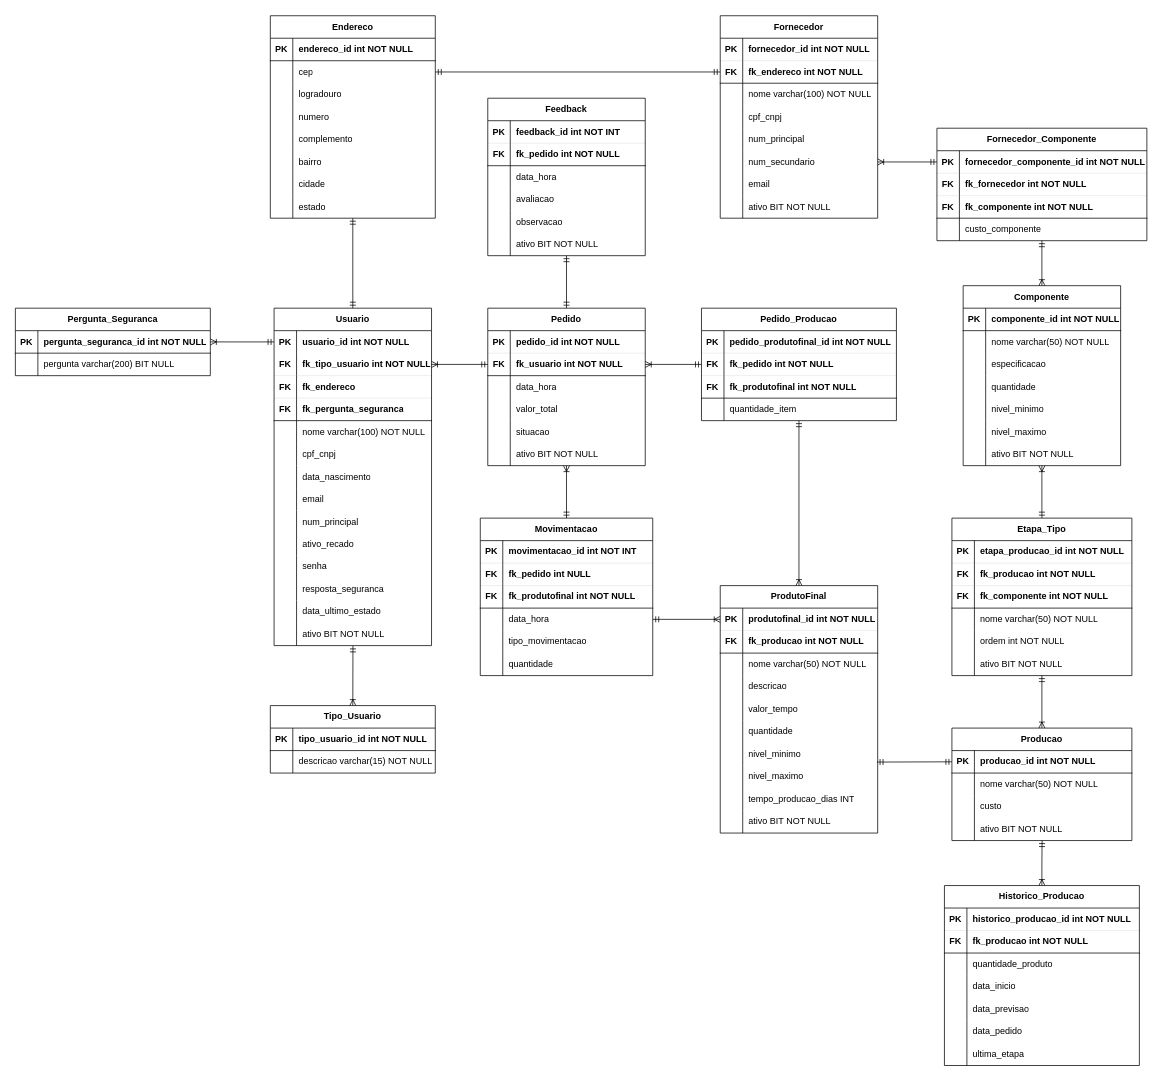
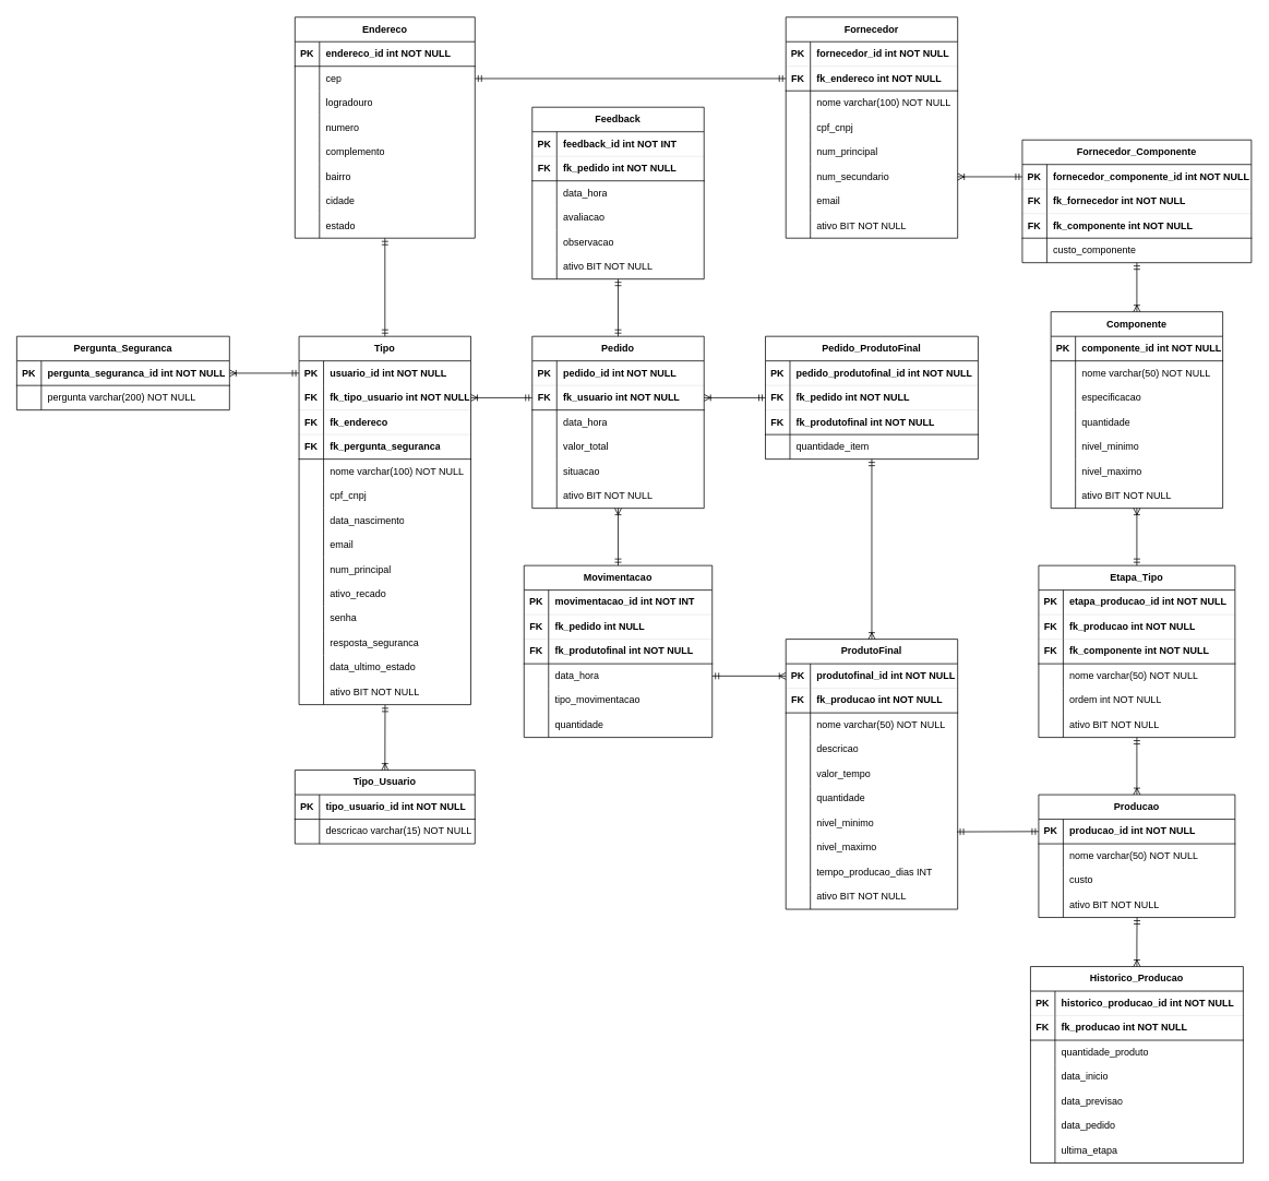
- <mxCell id="2" value="Usuario" style="shape=table;startSize=30;container=1;collapsible=1;childLayout=tableLayout;fixedRows=1;rowLines=0;fontStyle=1;align=center;resizeLast=1;html=1;whiteSpace=wrap;" parent="1" vertex="1"><mxGeometry x="365" y="410" width="210" height="450" as="geometry" /></mxCell>
+ <mxCell id="2" value="Tipo" style="shape=table;startSize=30;container=1;collapsible=1;childLayout=tableLayout;fixedRows=1;rowLines=0;fontStyle=1;align=center;resizeLast=1;html=1;whiteSpace=wrap;" parent="1" vertex="1"><mxGeometry x="365" y="410" width="210" height="450" as="geometry" /></mxCell>
- <mxCell id="109" value="&lt;span style=&quot;text-wrap-mode: nowrap;&quot;&gt;Pedido_Producao&lt;/span&gt;" style="shape=table;startSize=30;container=1;collapsible=1;childLayout=tableLayout;fixedRows=1;rowLines=0;fontStyle=1;align=center;resizeLast=1;html=1;whiteSpace=wrap;" parent="1" vertex="1"><mxGeometry x="935" y="410" width="260" height="150" as="geometry" /></mxCell>
+ <mxCell id="109" value="&lt;span style=&quot;text-wrap-mode: nowrap;&quot;&gt;Pedido_ProdutoFinal&lt;/span&gt;" style="shape=table;startSize=30;container=1;collapsible=1;childLayout=tableLayout;fixedRows=1;rowLines=0;fontStyle=1;align=center;resizeLast=1;html=1;whiteSpace=wrap;" parent="1" vertex="1"><mxGeometry x="935" y="410" width="260" height="150" as="geometry" /></mxCell>
- <mxCell id="290" value="&lt;span style=&quot;text-wrap-mode: nowrap;&quot;&gt;pergunta varchar(200) BIT NULL&lt;/span&gt;" style="shape=partialRectangle;connectable=0;fillColor=none;top=0;left=0;bottom=0;right=0;align=left;spacingLeft=6;overflow=hidden;html=1;whiteSpace=wrap;" parent="288" vertex="1"><mxGeometry x="30" width="230" height="30" as="geometry"><mxRectangle width="230" height="30" as="alternateBounds" /></mxGeometry></mxCell>
+ <mxCell id="290" value="&lt;span style=&quot;text-wrap-mode: nowrap;&quot;&gt;pergunta varchar(200) NOT NULL&lt;/span&gt;" style="shape=partialRectangle;connectable=0;fillColor=none;top=0;left=0;bottom=0;right=0;align=left;spacingLeft=6;overflow=hidden;html=1;whiteSpace=wrap;" parent="288" vertex="1"><mxGeometry x="30" width="230" height="30" as="geometry"><mxRectangle width="230" height="30" as="alternateBounds" /></mxGeometry></mxCell>
